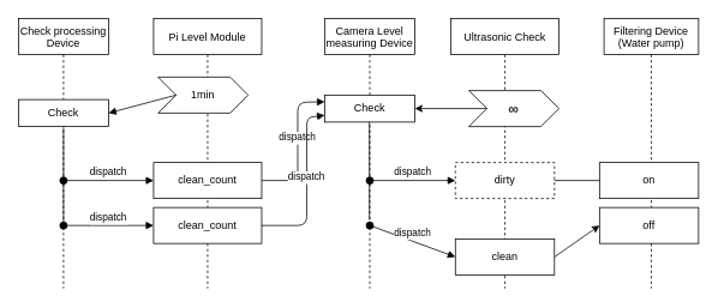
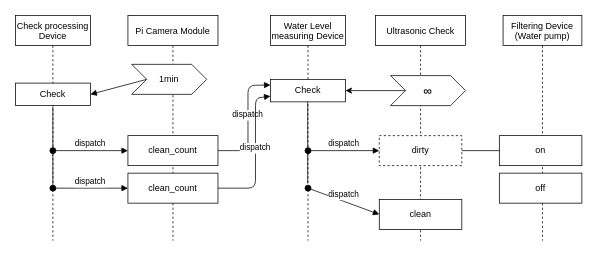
- <mxCell id="14" value="Camera Level &#10;measuring Device" style="shape=umlLifeline;perimeter=lifelinePerimeter;container=1;collapsible=0;recursiveResize=0;rounded=0;shadow=0;strokeWidth=1;" parent="1" vertex="1"><mxGeometry x="360" y="20" width="100" height="300" as="geometry" /></mxCell>
+ <mxCell id="14" value="Water Level &#10;measuring Device" style="shape=umlLifeline;perimeter=lifelinePerimeter;container=1;collapsible=0;recursiveResize=0;rounded=0;shadow=0;strokeWidth=1;" parent="1" vertex="1"><mxGeometry x="360" y="20" width="100" height="300" as="geometry" /></mxCell>
- <mxCell id="4" value="Pi Level Module" style="shape=umlLifeline;perimeter=lifelinePerimeter;container=1;collapsible=0;recursiveResize=0;rounded=0;shadow=0;strokeWidth=1;" parent="1" vertex="1"><mxGeometry x="170" y="20" width="120" height="300" as="geometry" /></mxCell>
+ <mxCell id="4" value="Pi Camera Module" style="shape=umlLifeline;perimeter=lifelinePerimeter;container=1;collapsible=0;recursiveResize=0;rounded=0;shadow=0;strokeWidth=1;" parent="1" vertex="1"><mxGeometry x="170" y="20" width="120" height="300" as="geometry" /></mxCell>
- <mxCell id="27" value="" style="endArrow=classic;html=1;rounded=0;entryX=0;entryY=0.5;entryDx=0;entryDy=0;exitX=1;exitY=0.5;exitDx=0;exitDy=0;" parent="1" source="12" target="21" edge="1"><mxGeometry width="50" height="50" relative="1" as="geometry"><mxPoint x="640" y="290" as="sourcePoint" /><mxPoint x="660" y="249.58" as="targetPoint" /></mxGeometry></mxCell>
